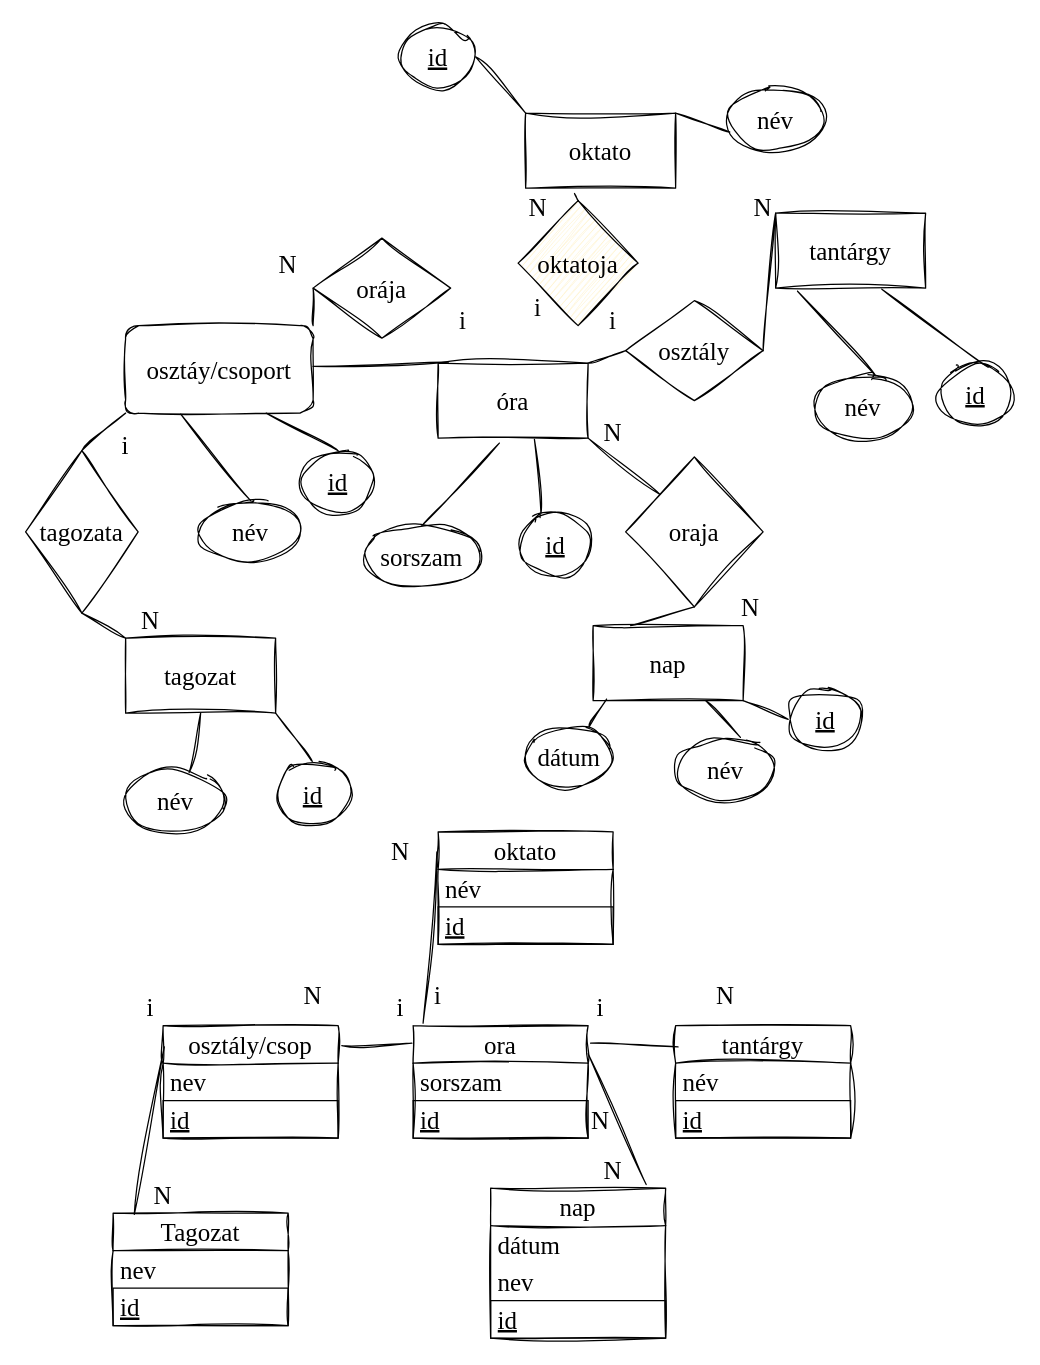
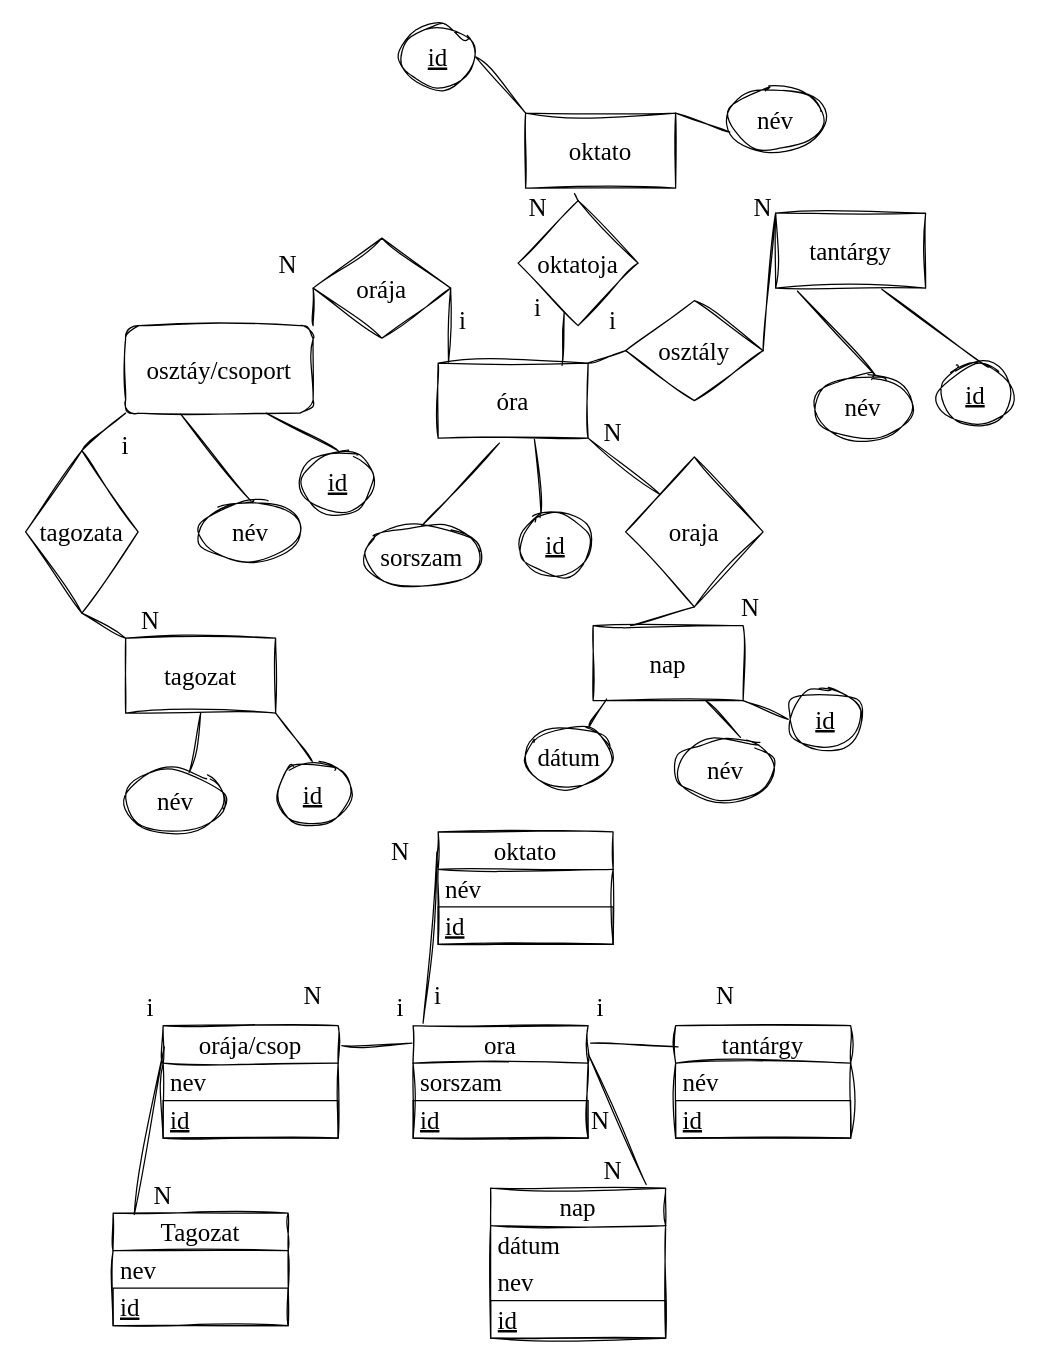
- <mxCell id="36" value="oktatoja" style="rhombus;whiteSpace=wrap;html=1;sketch=1;hachureGap=4;jiggle=2;curveFitting=1;fontFamily=Architects Daughter;fontSource=https%3A%2F%2Ffonts.googleapis.com%2Fcss%3Ffamily%3DArchitects%2BDaughter;fontSize=20;fillColor=#fff2cc;" vertex="1" parent="1"><mxGeometry x="414" y="160" width="96" height="100" as="geometry" /></mxCell>
+ <mxCell id="36" value="oktatoja" style="rhombus;whiteSpace=wrap;html=1;sketch=1;hachureGap=4;jiggle=2;curveFitting=1;fontFamily=Architects Daughter;fontSource=https%3A%2F%2Ffonts.googleapis.com%2Fcss%3Ffamily%3DArchitects%2BDaughter;fontSize=20;" vertex="1" parent="1"><mxGeometry x="414" y="160" width="96" height="100" as="geometry" /></mxCell>
+ <mxCell id="38" value="" style="endArrow=none;html=1;rounded=0;sketch=1;hachureGap=4;jiggle=2;curveFitting=1;fontFamily=Architects Daughter;fontSource=https%3A%2F%2Ffonts.googleapis.com%2Fcss%3Ffamily%3DArchitects%2BDaughter;fontSize=16;entryX=0.384;entryY=0.893;entryDx=0;entryDy=0;entryPerimeter=0;exitX=0.826;exitY=0.031;exitDx=0;exitDy=0;exitPerimeter=0;" edge="1" parent="1" source="2" target="36"><mxGeometry width="50" height="50" relative="1" as="geometry"><mxPoint x="450" y="260" as="sourcePoint" /><mxPoint x="500" y="210" as="targetPoint" /></mxGeometry></mxCell>
- <mxCell id="18" value="" style="endArrow=none;html=1;rounded=0;sketch=1;hachureGap=4;jiggle=2;curveFitting=1;fontFamily=Architects Daughter;fontSource=https%3A%2F%2Ffonts.googleapis.com%2Fcss%3Ffamily%3DArchitects%2BDaughter;fontSize=16;exitX=0.069;exitY=-0.014;exitDx=0;exitDy=0;exitPerimeter=0;" edge="1" parent="1" source="2" target="7"><mxGeometry width="50" height="50" relative="1" as="geometry"><mxPoint x="450" y="430" as="sourcePoint" /><mxPoint x="500" y="380" as="targetPoint" /></mxGeometry></mxCell>
+ <mxCell id="18" value="" style="endArrow=none;html=1;rounded=0;sketch=1;hachureGap=4;jiggle=2;curveFitting=1;fontFamily=Architects Daughter;fontSource=https%3A%2F%2Ffonts.googleapis.com%2Fcss%3Ffamily%3DArchitects%2BDaughter;fontSize=16;entryX=1;entryY=0.5;entryDx=0;entryDy=0;exitX=0.069;exitY=-0.014;exitDx=0;exitDy=0;exitPerimeter=0;" edge="1" parent="1" source="2" target="12"><mxGeometry width="50" height="50" relative="1" as="geometry"><mxPoint x="450" y="430" as="sourcePoint" /><mxPoint x="500" y="380" as="targetPoint" /></mxGeometry></mxCell>
- <mxCell id="58" value="osztály/csop" style="swimlane;fontStyle=0;childLayout=stackLayout;horizontal=1;startSize=30;horizontalStack=0;resizeParent=1;resizeParentMax=0;resizeLast=0;collapsible=1;marginBottom=0;whiteSpace=wrap;html=1;sketch=1;hachureGap=4;jiggle=2;curveFitting=1;fontFamily=Architects Daughter;fontSource=https%3A%2F%2Ffonts.googleapis.com%2Fcss%3Ffamily%3DArchitects%2BDaughter;fontSize=20;" vertex="1" parent="1"><mxGeometry x="130" y="820" width="140" height="90" as="geometry" /></mxCell>
+ <mxCell id="58" value="orája/csop" style="swimlane;fontStyle=0;childLayout=stackLayout;horizontal=1;startSize=30;horizontalStack=0;resizeParent=1;resizeParentMax=0;resizeLast=0;collapsible=1;marginBottom=0;whiteSpace=wrap;html=1;sketch=1;hachureGap=4;jiggle=2;curveFitting=1;fontFamily=Architects Daughter;fontSource=https%3A%2F%2Ffonts.googleapis.com%2Fcss%3Ffamily%3DArchitects%2BDaughter;fontSize=20;" vertex="1" parent="1"><mxGeometry x="130" y="820" width="140" height="90" as="geometry" /></mxCell>
